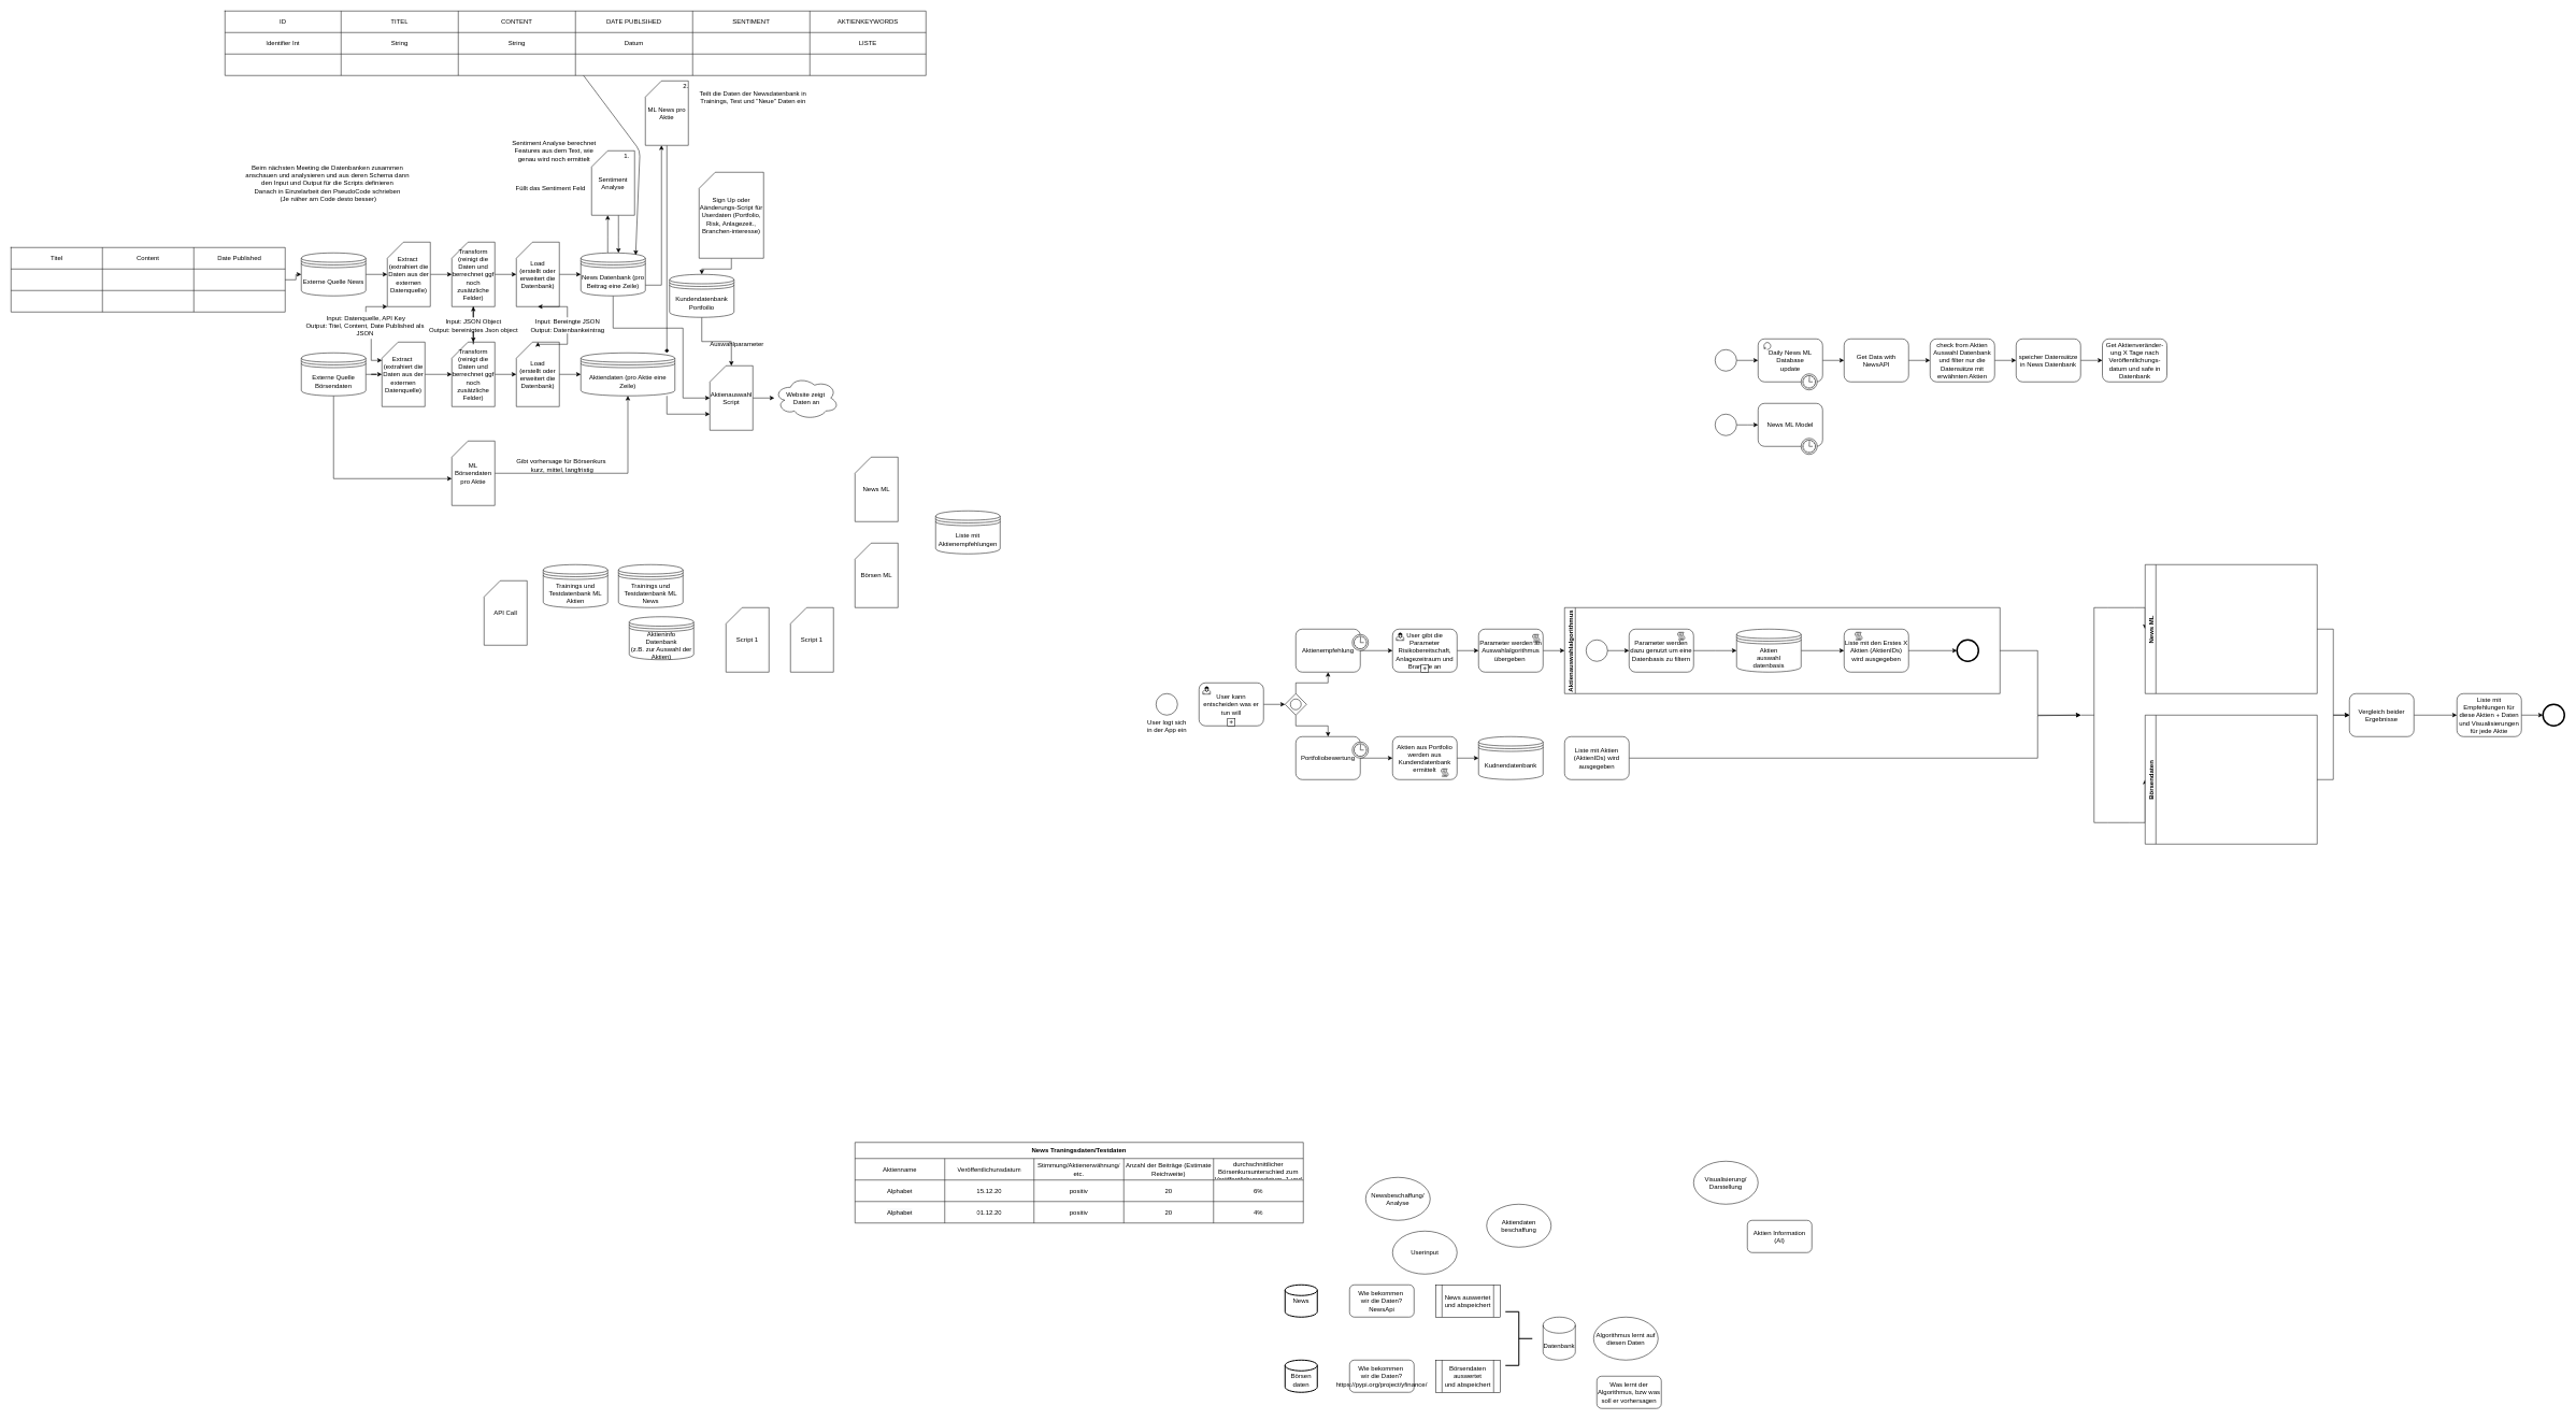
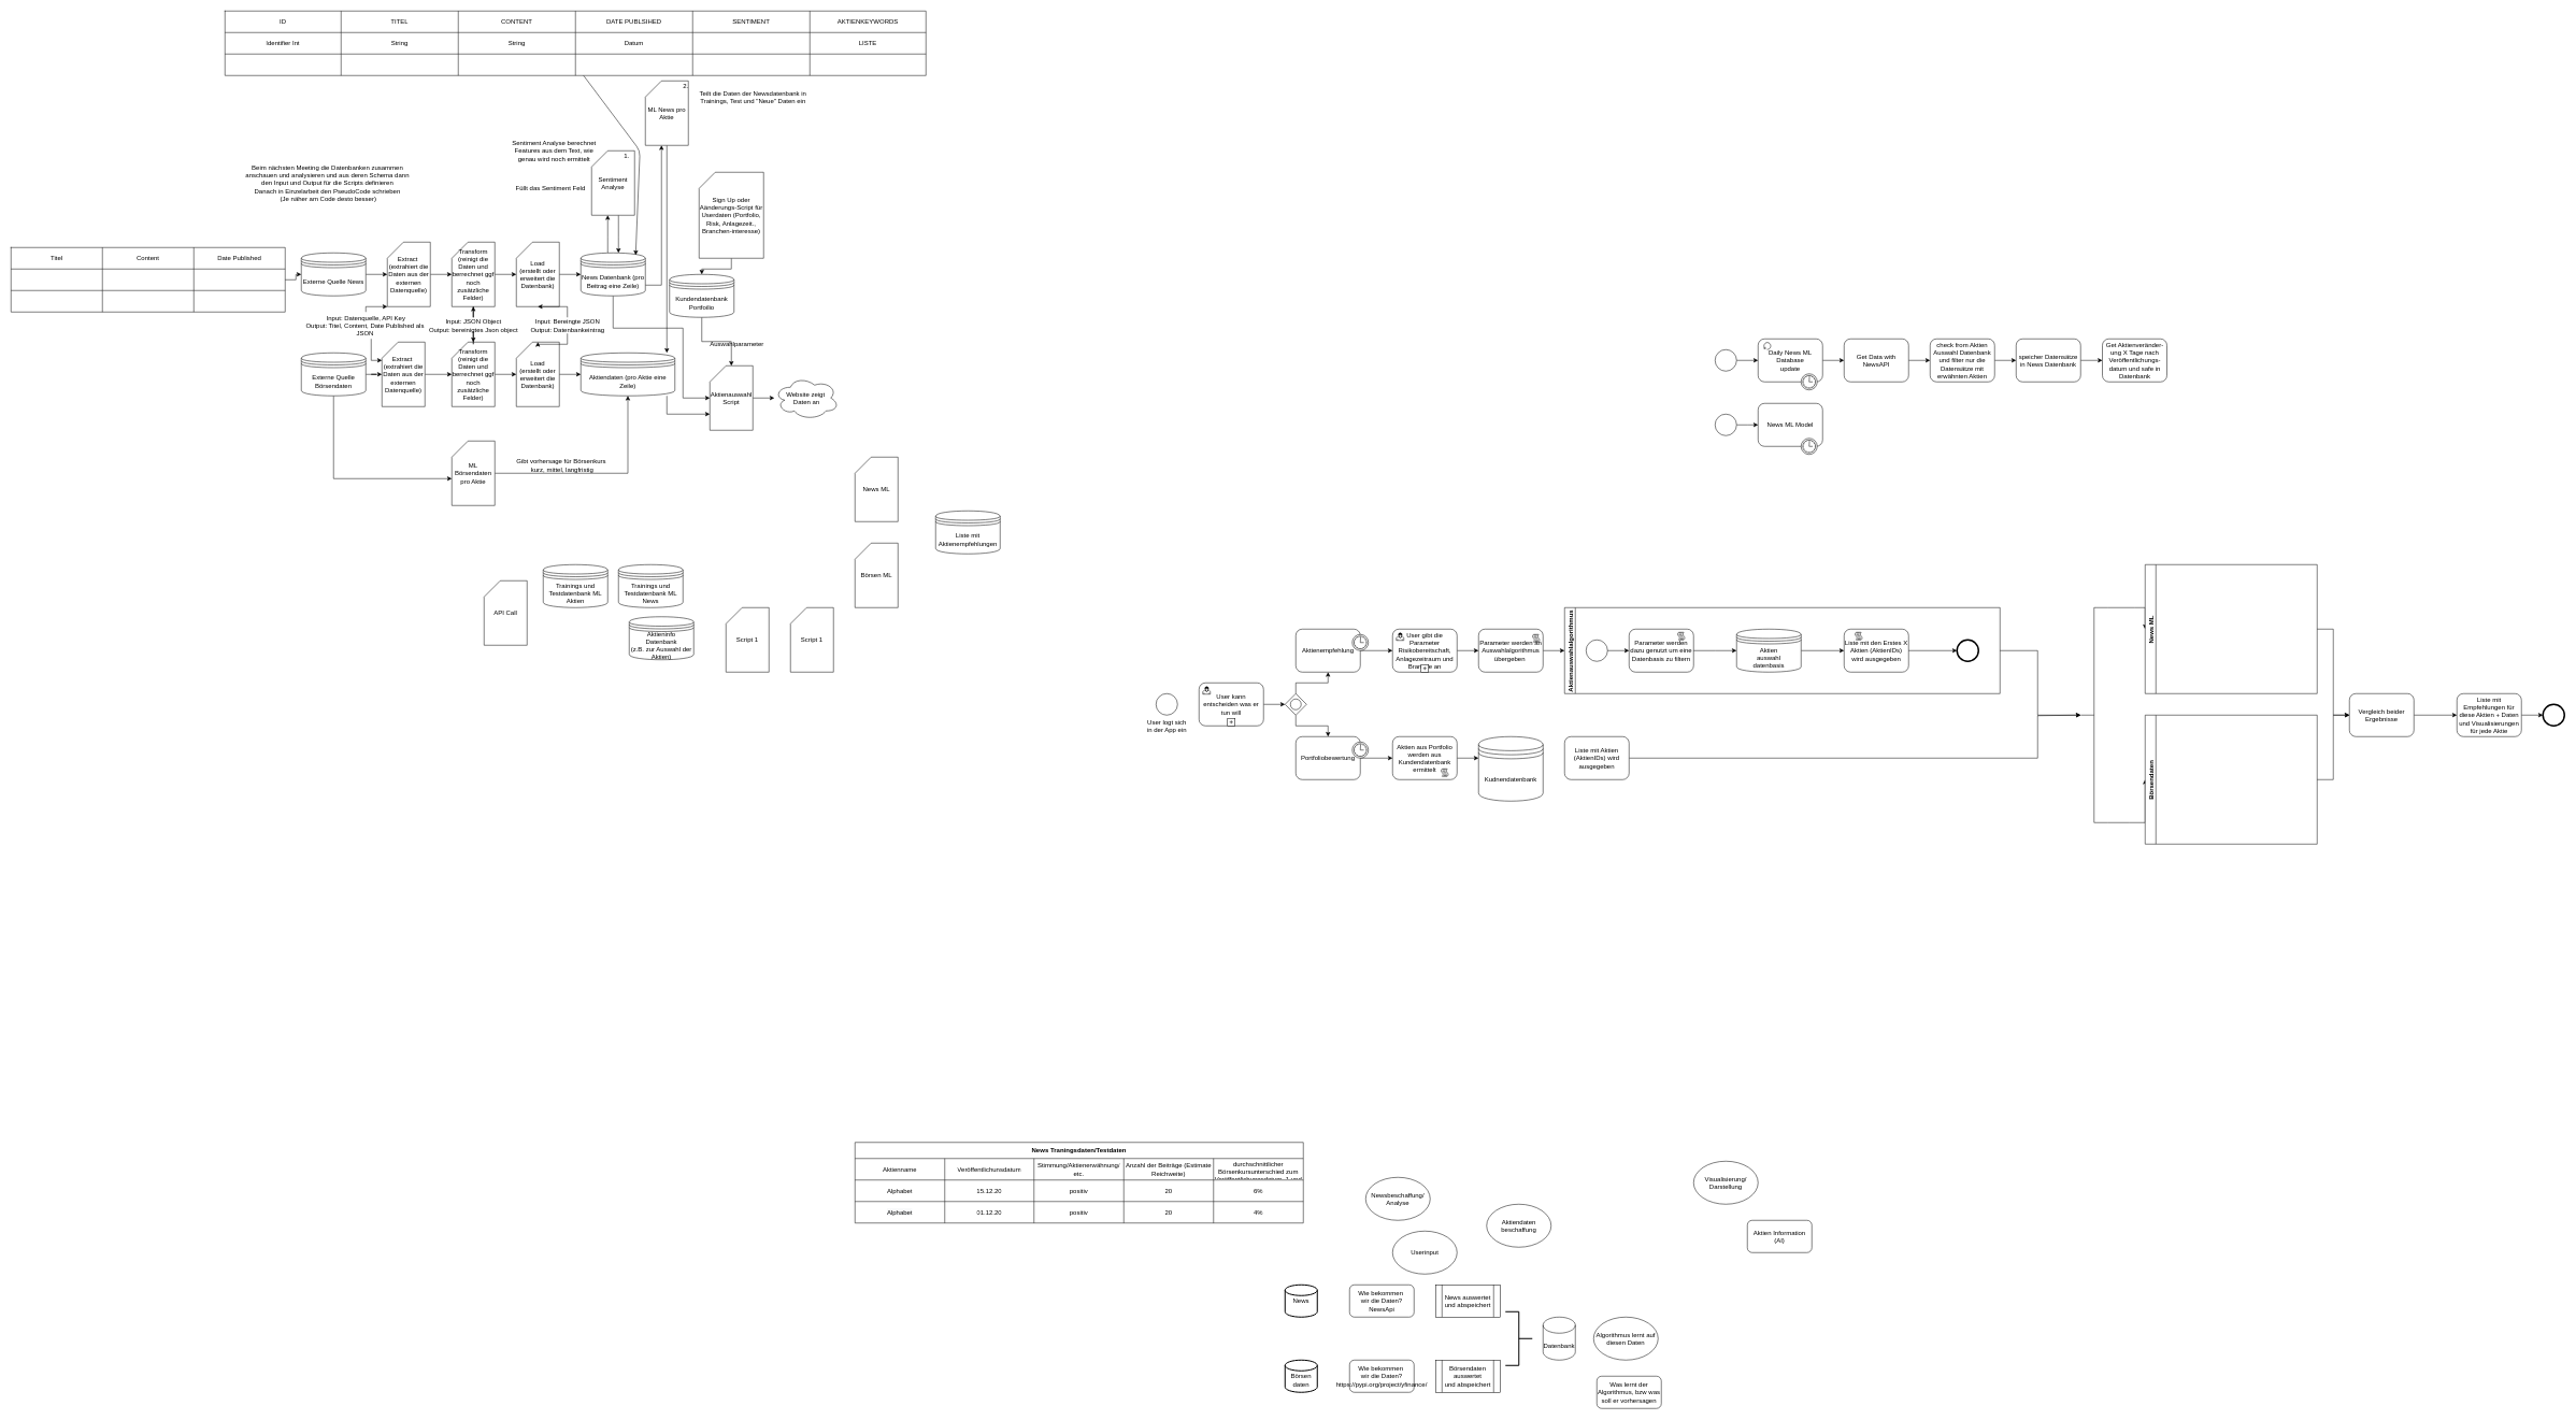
- <mxCell id="147" value="" style="edgeStyle=orthogonalEdgeStyle;rounded=0;orthogonalLoop=1;jettySize=auto;html=1;endArrow=diamond;" parent="1" source="148" target="138" edge="1"><mxGeometry relative="1" as="geometry"><Array as="points"><mxPoint x="1250" y="680" /></Array></mxGeometry></mxCell>
+ <mxCell id="147" value="" style="edgeStyle=orthogonalEdgeStyle;rounded=0;orthogonalLoop=1;jettySize=auto;html=1;" parent="1" source="148" target="138" edge="1"><mxGeometry relative="1" as="geometry"><Array as="points"><mxPoint x="1250" y="680" /></Array></mxGeometry></mxCell>
- <mxCell id="73" value="Kudnendatenbank" style="shape=datastore;whiteSpace=wrap;html=1;" parent="1" vertex="1"><mxGeometry x="2750" y="1370" width="120" height="80" as="geometry" /></mxCell>
+ <mxCell id="73" value="Kudnendatenbank" style="shape=datastore;whiteSpace=wrap;html=1;" parent="1" vertex="1"><mxGeometry x="2750" y="1370" width="120" height="120" as="geometry" /></mxCell>
